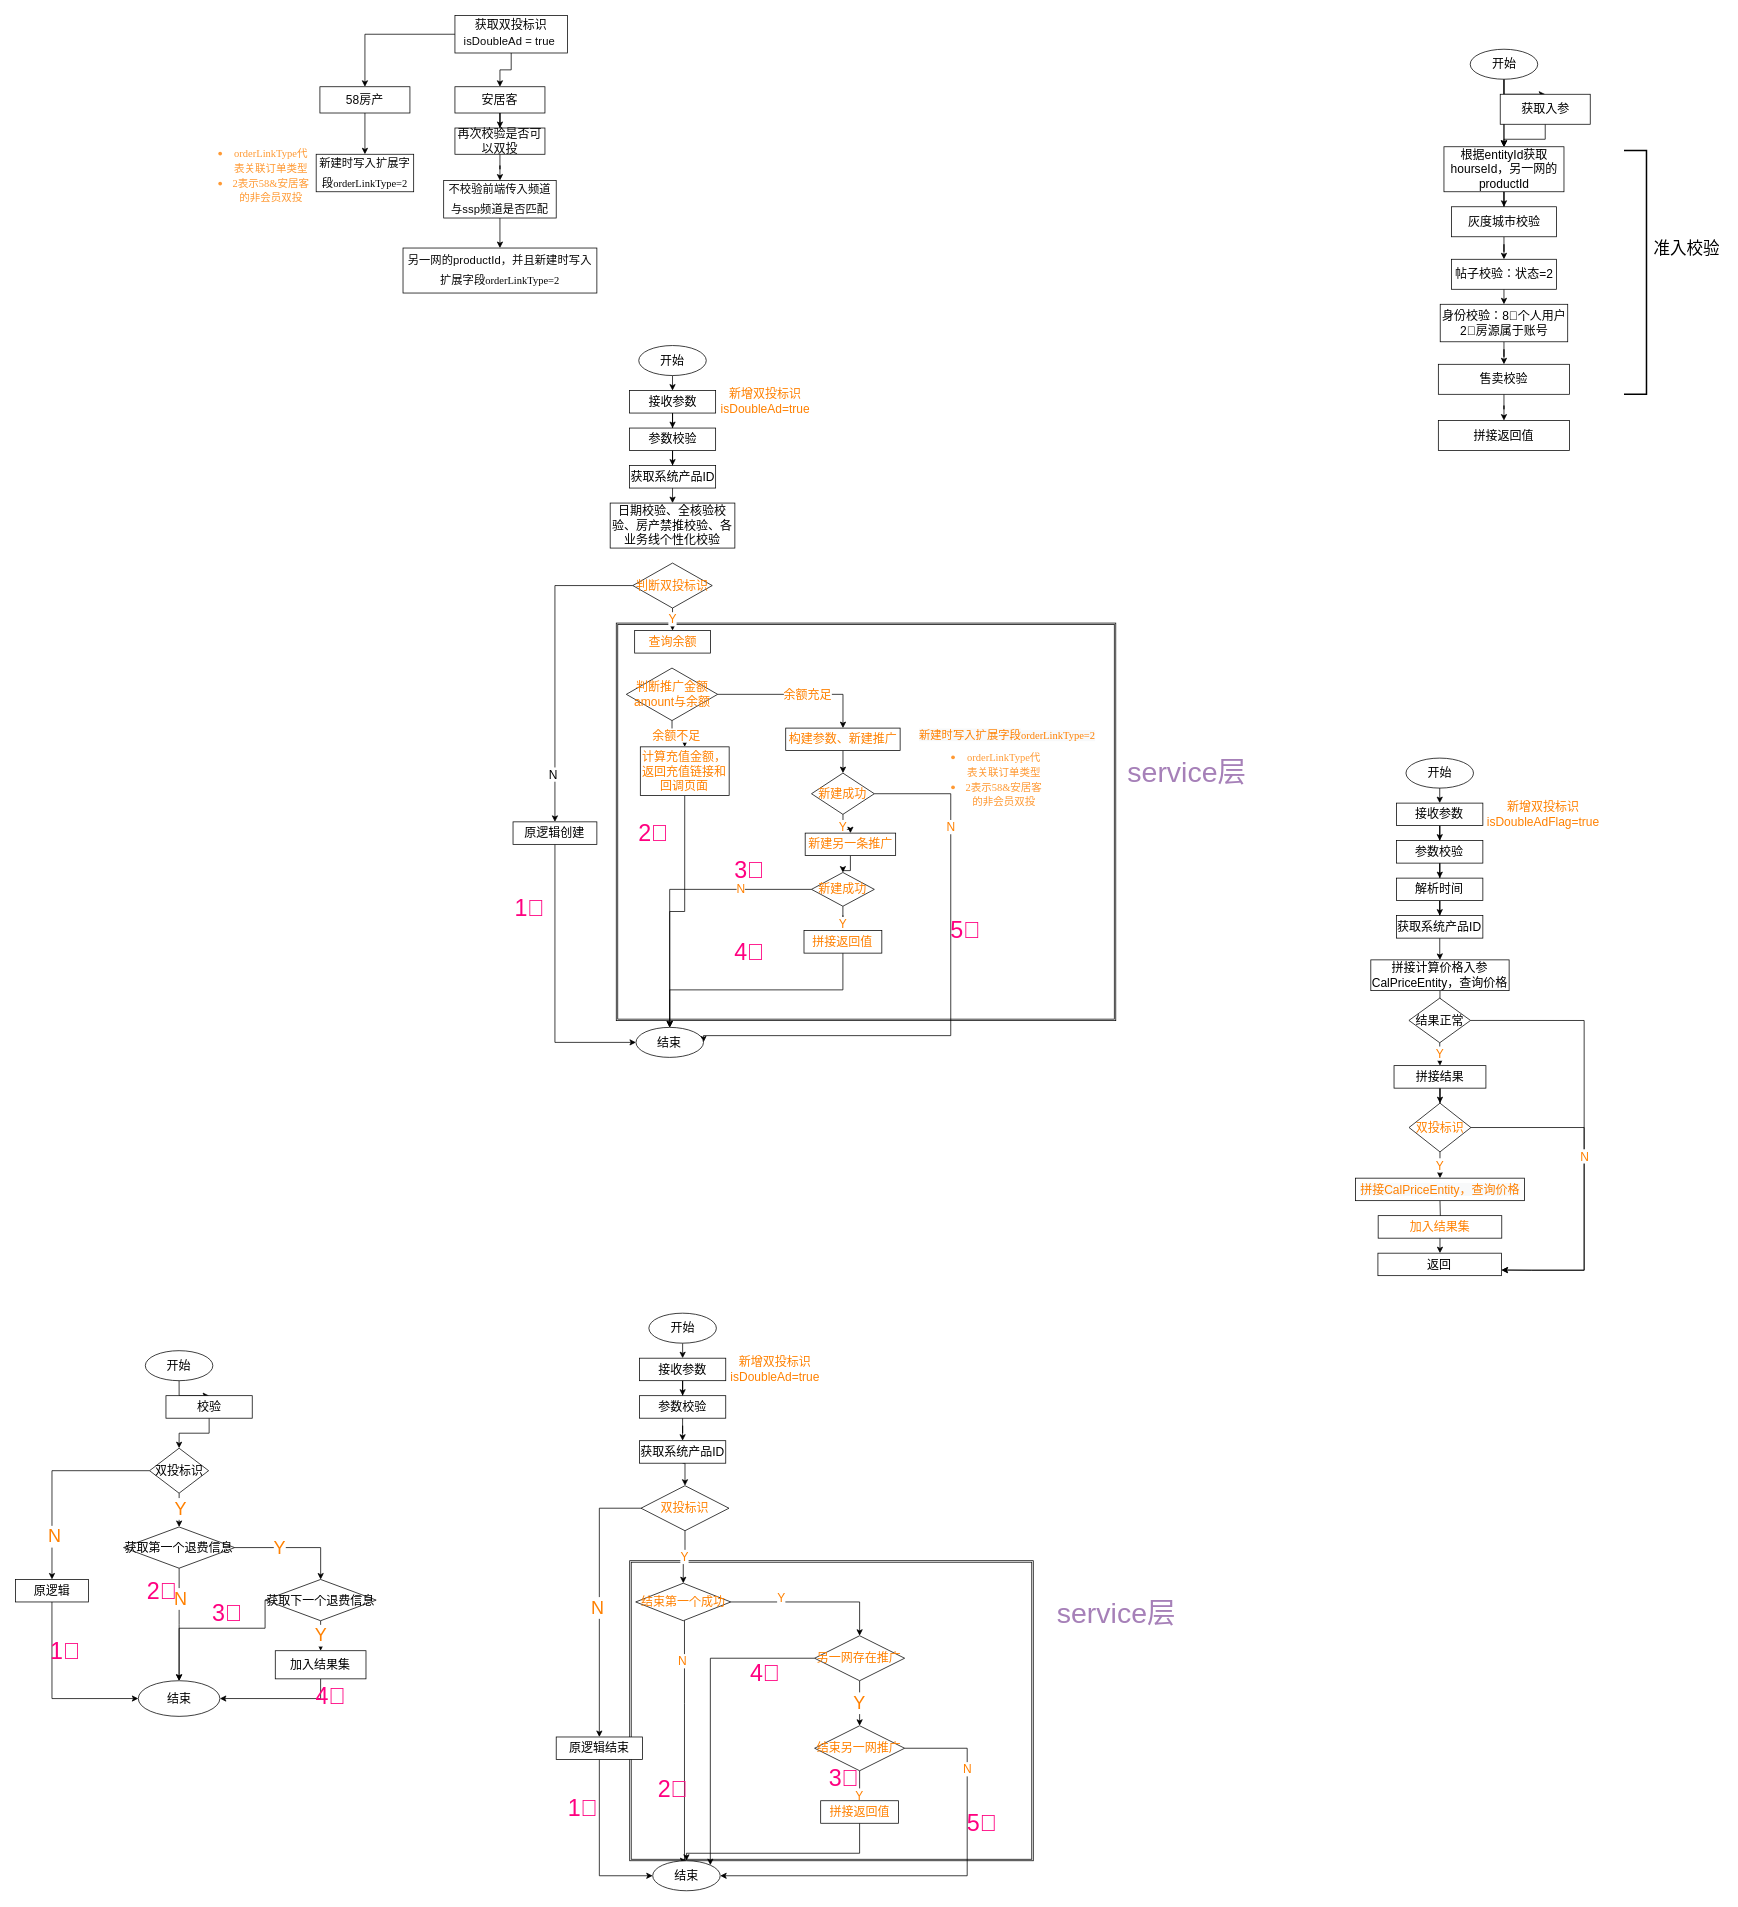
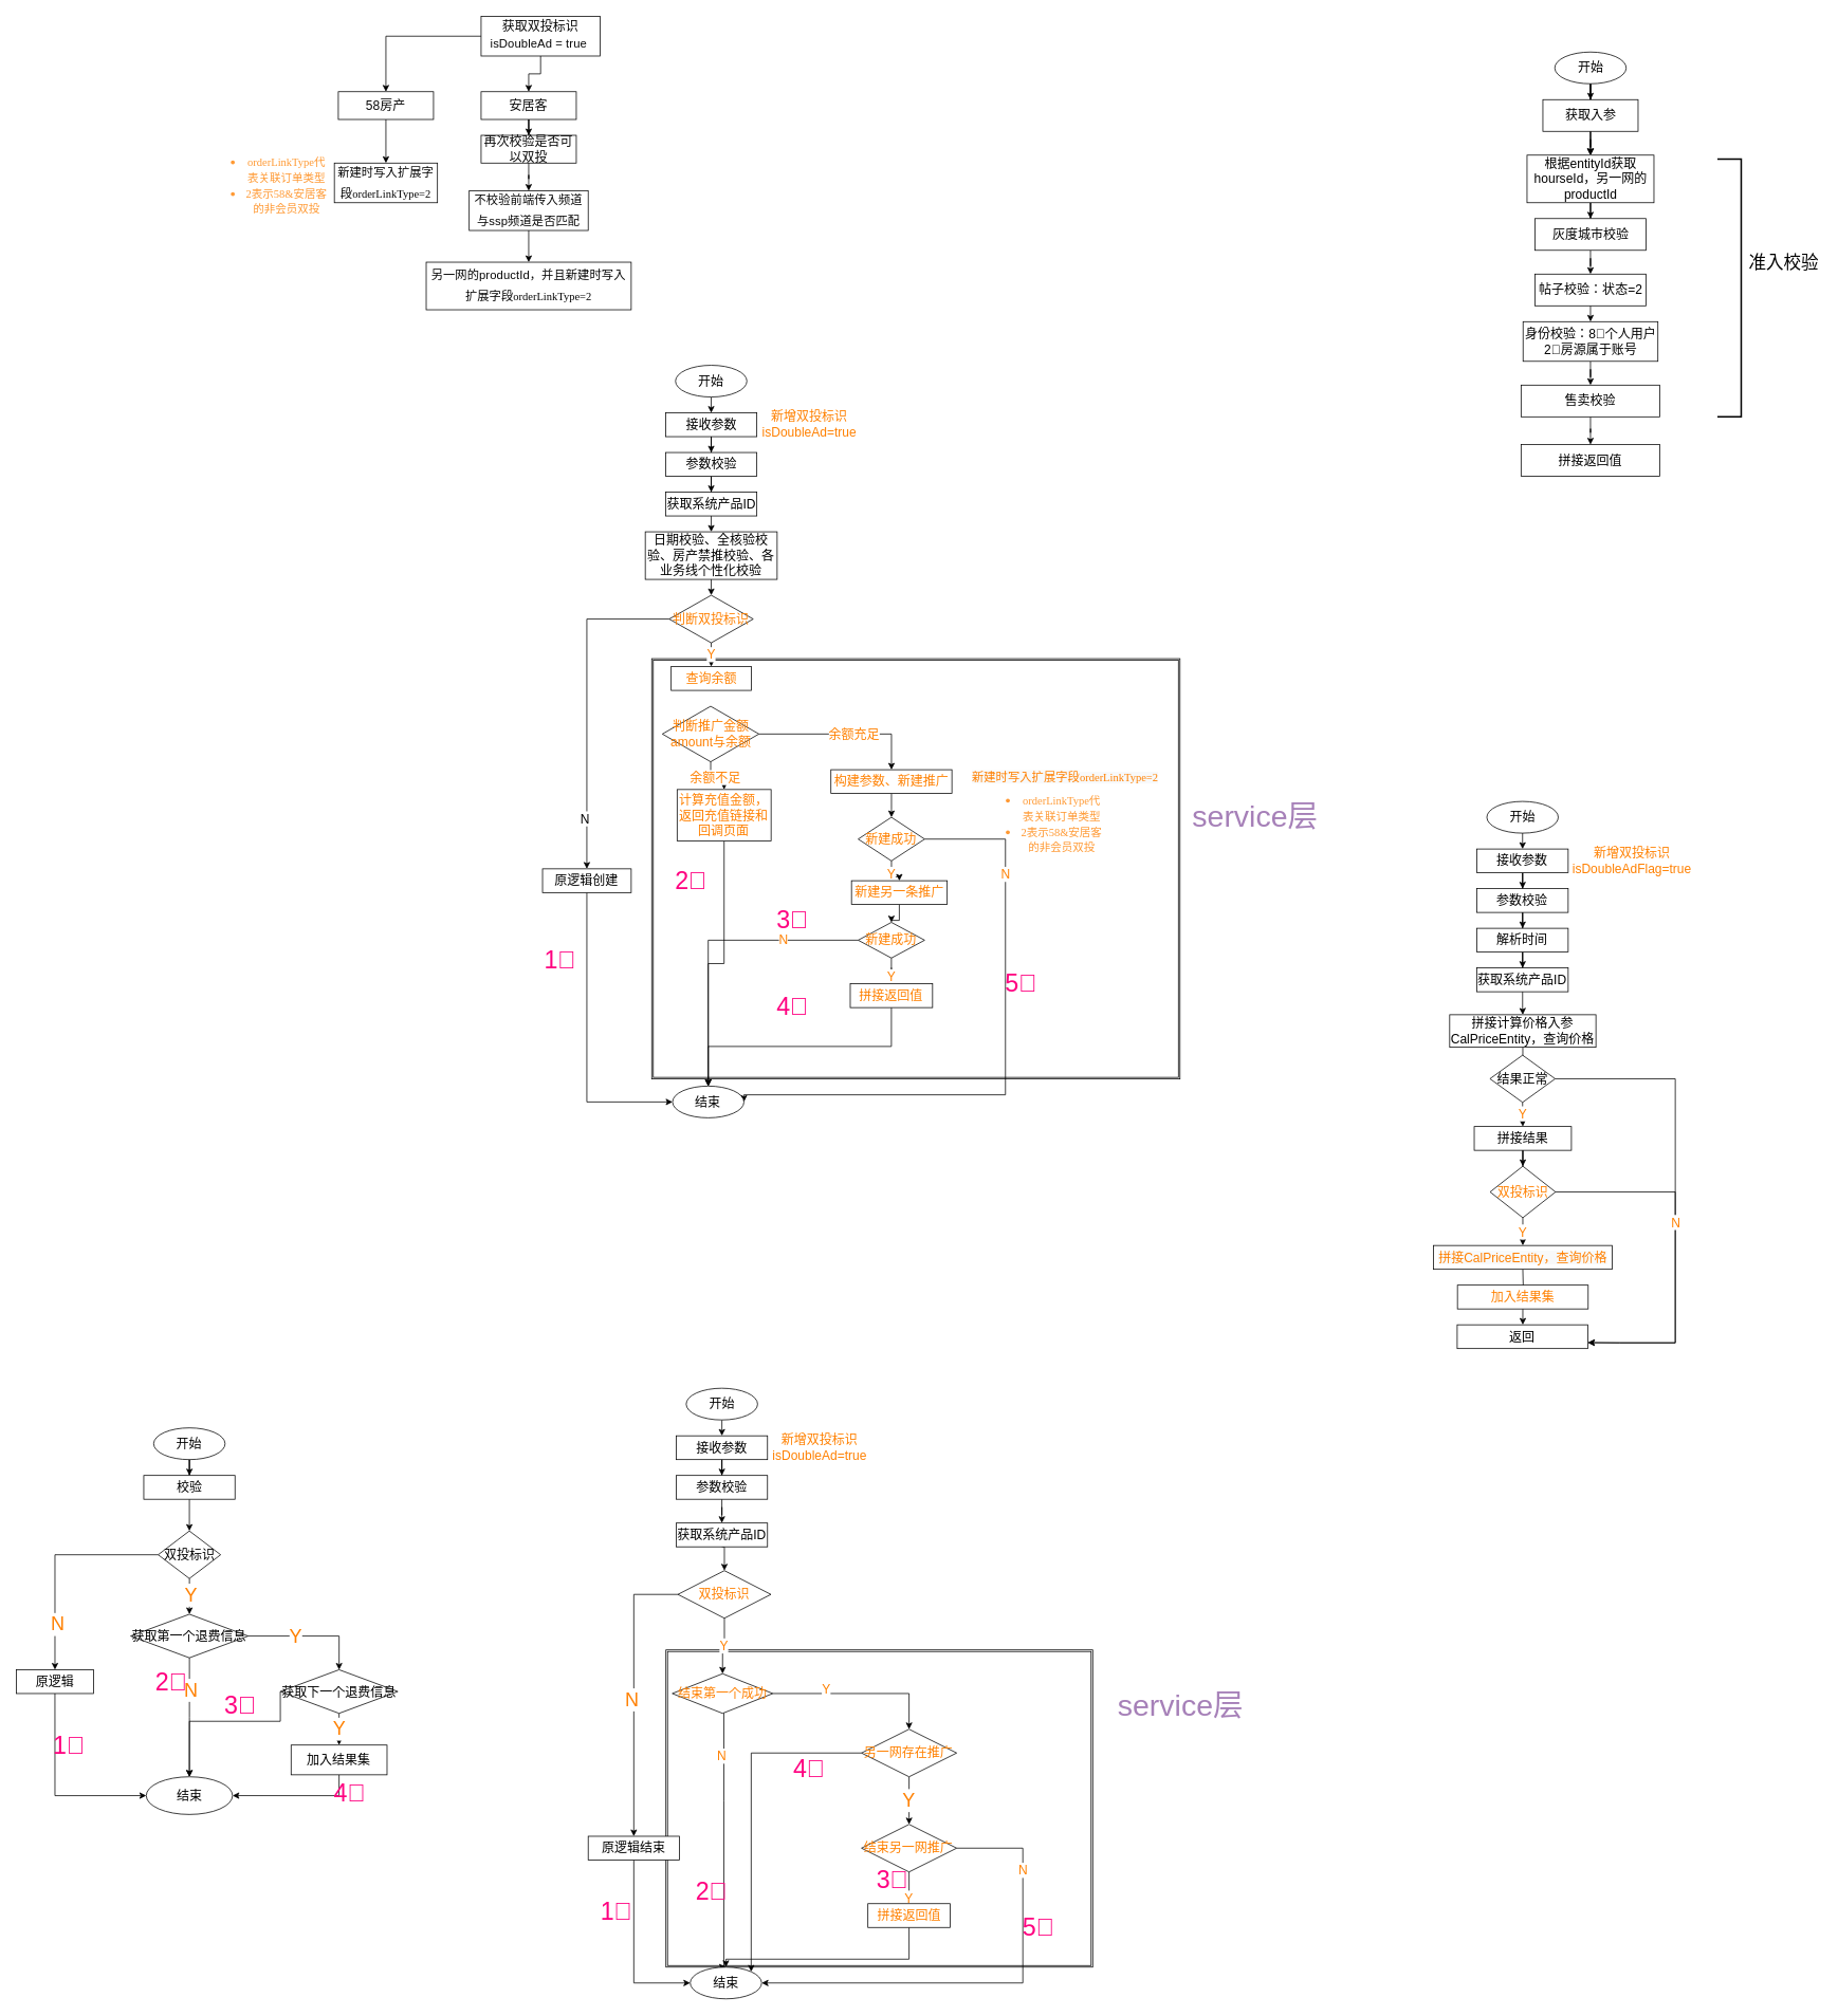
- <mxCell id="9" value="获取入参" style="whiteSpace=wrap;html=1;fontSize=16;" vertex="1" parent="1"><mxGeometry x="1999.5" y="125" width="120" height="40" as="geometry" /></mxCell>
+ <mxCell id="9" value="获取入参" style="whiteSpace=wrap;html=1;fontSize=16;" vertex="1" parent="1"><mxGeometry x="1944.5" y="125" width="120" height="40" as="geometry" /></mxCell>
+ <mxCell id="46" value="" style="edgeStyle=orthogonalEdgeStyle;rounded=0;orthogonalLoop=1;jettySize=auto;html=1;fontSize=16;fontColor=#FF8000;" edge="1" parent="1" source="47" target="78"><mxGeometry relative="1" as="geometry" /></mxCell>
- <mxCell id="140" value="校验" style="whiteSpace=wrap;html=1;fontSize=16;" vertex="1" parent="1"><mxGeometry x="220.75" y="1860" width="115" height="30" as="geometry" /></mxCell>
+ <mxCell id="140" value="校验" style="whiteSpace=wrap;html=1;fontSize=16;" vertex="1" parent="1"><mxGeometry x="180.75" y="1860" width="115" height="30" as="geometry" /></mxCell>
